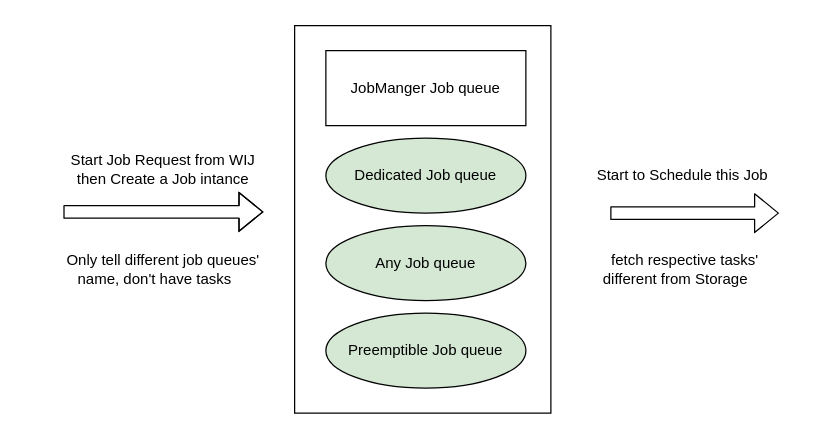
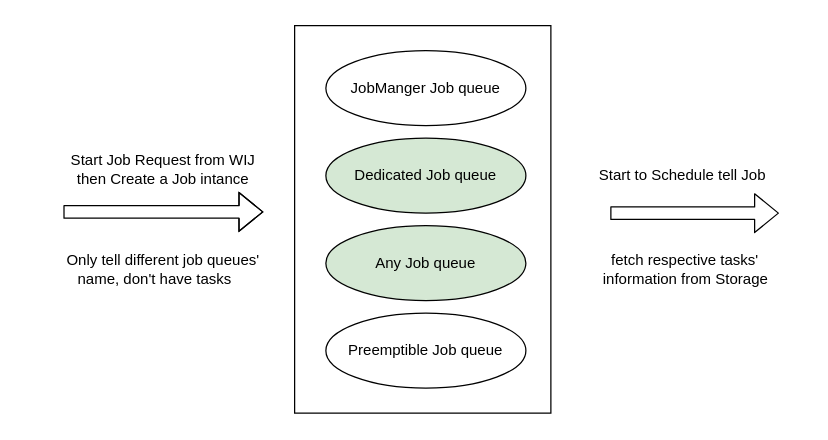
- <mxCell id="3" value="JobManger Job queue" style="whiteSpace=wrap;html=1;align=center;rounded=0;" vertex="1" parent="1"><mxGeometry x="260" y="40" width="160" height="60" as="geometry" /></mxCell>
+ <mxCell id="3" value="JobManger Job queue" style="ellipse;whiteSpace=wrap;html=1;align=center;" vertex="1" parent="1"><mxGeometry x="260" y="40" width="160" height="60" as="geometry" /></mxCell>
- <mxCell id="11" value="Start to Schedule this Job" style="text;html=1;align=center;verticalAlign=middle;resizable=0;points=[];autosize=1;" vertex="1" parent="1"><mxGeometry x="470" y="130" width="150" height="20" as="geometry" /></mxCell>
+ <mxCell id="11" value="Start to Schedule tell Job" style="text;html=1;align=center;verticalAlign=middle;resizable=0;points=[];autosize=1;" vertex="1" parent="1"><mxGeometry x="470" y="130" width="150" height="20" as="geometry" /></mxCell>
- <mxCell id="12" value="&amp;nbsp; fetch respective tasks' different from Storage&amp;nbsp;&amp;nbsp;" style="text;html=1;strokeColor=none;fillColor=none;align=left;verticalAlign=middle;whiteSpace=wrap;rounded=0;" vertex="1" parent="1"><mxGeometry x="480" y="180" width="160" height="70" as="geometry" /></mxCell>
+ <mxCell id="12" value="&amp;nbsp; fetch respective tasks' information from Storage&amp;nbsp;&amp;nbsp;" style="text;html=1;strokeColor=none;fillColor=none;align=left;verticalAlign=middle;whiteSpace=wrap;rounded=0;" vertex="1" parent="1"><mxGeometry x="480" y="180" width="160" height="70" as="geometry" /></mxCell>
- <mxCell id="6" value="Preemptible Job queue" style="ellipse;whiteSpace=wrap;html=1;align=center;fillColor=#d5e8d4;" vertex="1" parent="1"><mxGeometry x="260" y="250" width="160" height="60" as="geometry" /></mxCell>
+ <mxCell id="6" value="Preemptible Job queue" style="ellipse;whiteSpace=wrap;html=1;align=center;" vertex="1" parent="1"><mxGeometry x="260" y="250" width="160" height="60" as="geometry" /></mxCell>
